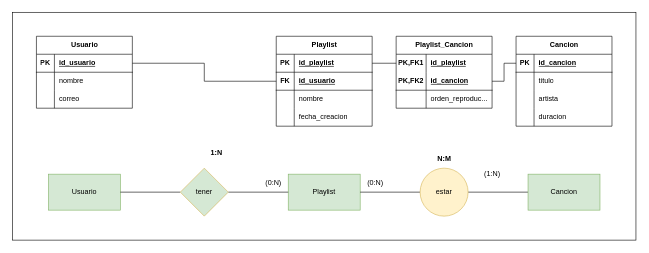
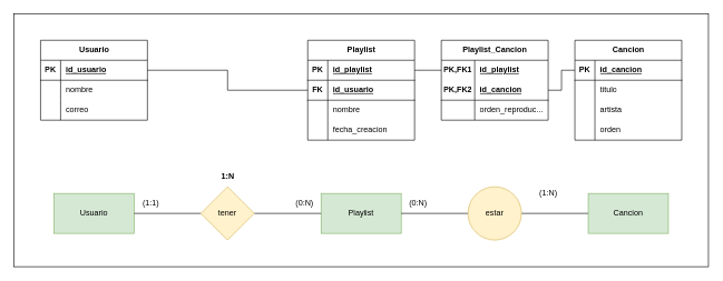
- <mxCell id="55" value="duracion" style="shape=partialRectangle;connectable=0;fillColor=none;top=0;left=0;bottom=0;right=0;align=left;spacingLeft=6;overflow=hidden;whiteSpace=wrap;html=1;" vertex="1" parent="53"><mxGeometry x="30" width="130" height="30" as="geometry"><mxRectangle width="130" height="30" as="alternateBounds" /></mxGeometry></mxCell>
+ <mxCell id="55" value="orden" style="shape=partialRectangle;connectable=0;fillColor=none;top=0;left=0;bottom=0;right=0;align=left;spacingLeft=6;overflow=hidden;whiteSpace=wrap;html=1;" vertex="1" parent="53"><mxGeometry x="30" width="130" height="30" as="geometry"><mxRectangle width="130" height="30" as="alternateBounds" /></mxGeometry></mxCell>
- <mxCell id="11" value="1:N" style="text;html=1;align=center;verticalAlign=middle;resizable=0;points=[];autosize=1;strokeColor=none;fillColor=none;fontStyle=1" vertex="1" parent="2"><mxGeometry x="320" y="220" width="40" height="30" as="geometry" /></mxCell>
+ <mxCell id="11" value="1:N" style="text;html=1;align=center;verticalAlign=middle;resizable=0;points=[];autosize=1;strokeColor=none;fillColor=none;fontStyle=1" vertex="1" parent="2"><mxGeometry x="300" y="230" width="40" height="30" as="geometry" /></mxCell>
- <mxCell id="18" value="N:M" style="text;html=1;align=center;verticalAlign=middle;resizable=0;points=[];autosize=1;strokeColor=none;fillColor=none;fontStyle=1" vertex="1" parent="2"><mxGeometry x="695" y="230" width="50" height="30" as="geometry" /></mxCell>
+ <mxCell id="10" value="(1:1)" style="text;html=1;align=center;verticalAlign=middle;resizable=0;points=[];autosize=1;strokeColor=none;fillColor=none;" vertex="1" parent="2"><mxGeometry x="180" y="270" width="50" height="30" as="geometry" /></mxCell>
- <mxCell id="8" value="tener" style="rhombus;whiteSpace=wrap;html=1;fillColor=#d5e8d4;strokeColor=#d6b656;" vertex="1" parent="2"><mxGeometry x="280" y="260" width="80" height="80" as="geometry" /></mxCell>
+ <mxCell id="8" value="tener" style="rhombus;whiteSpace=wrap;html=1;fillColor=#fff2cc;strokeColor=#d6b656;" vertex="1" parent="2"><mxGeometry x="280" y="260" width="80" height="80" as="geometry" /></mxCell>
